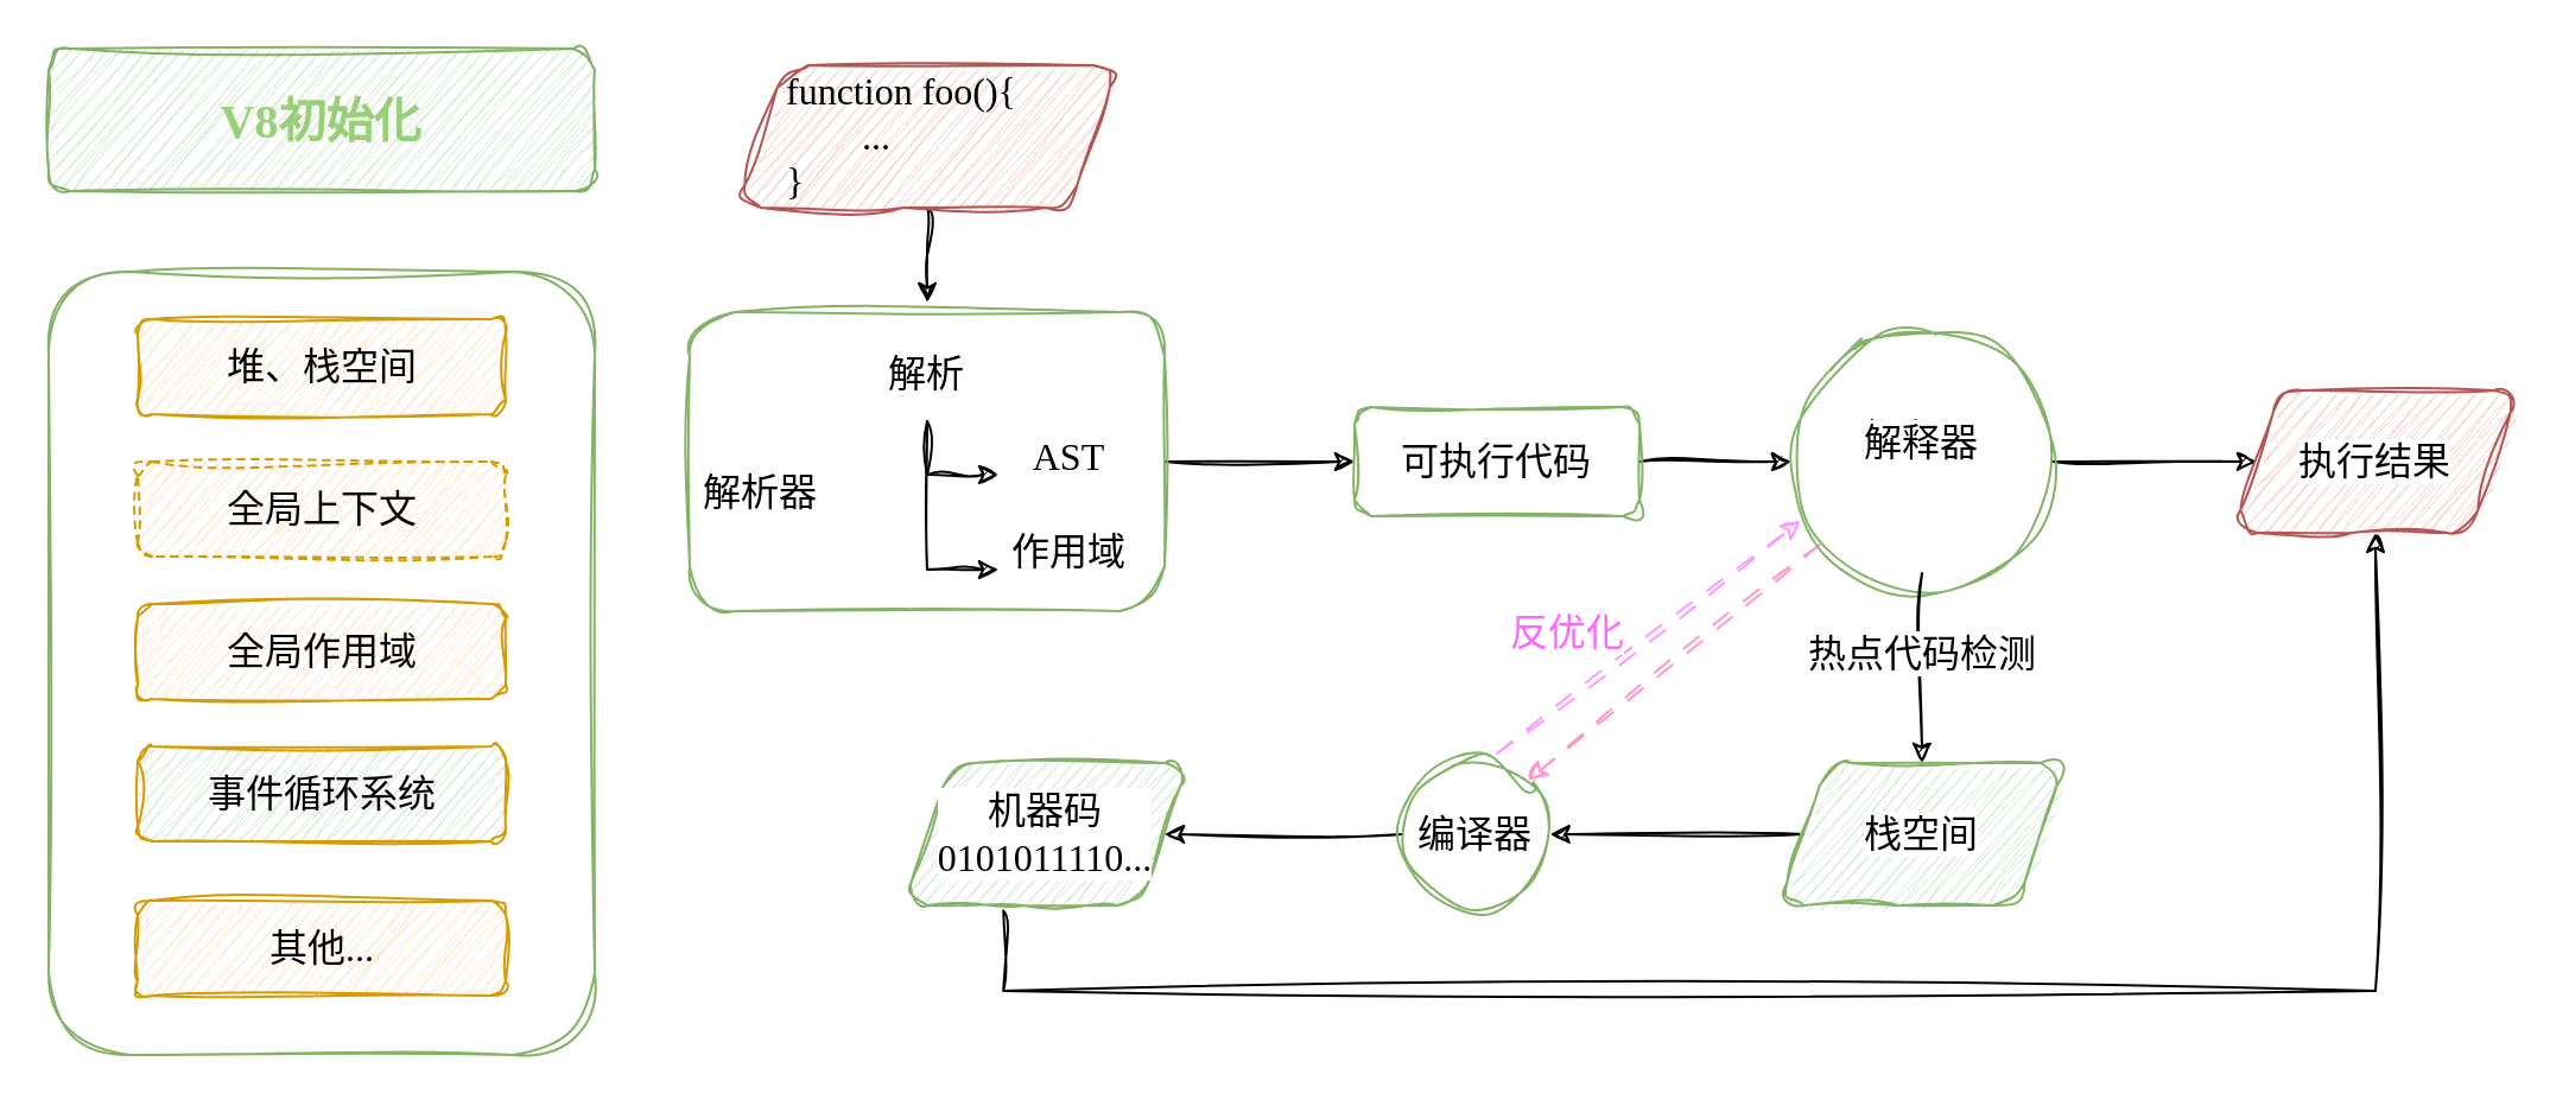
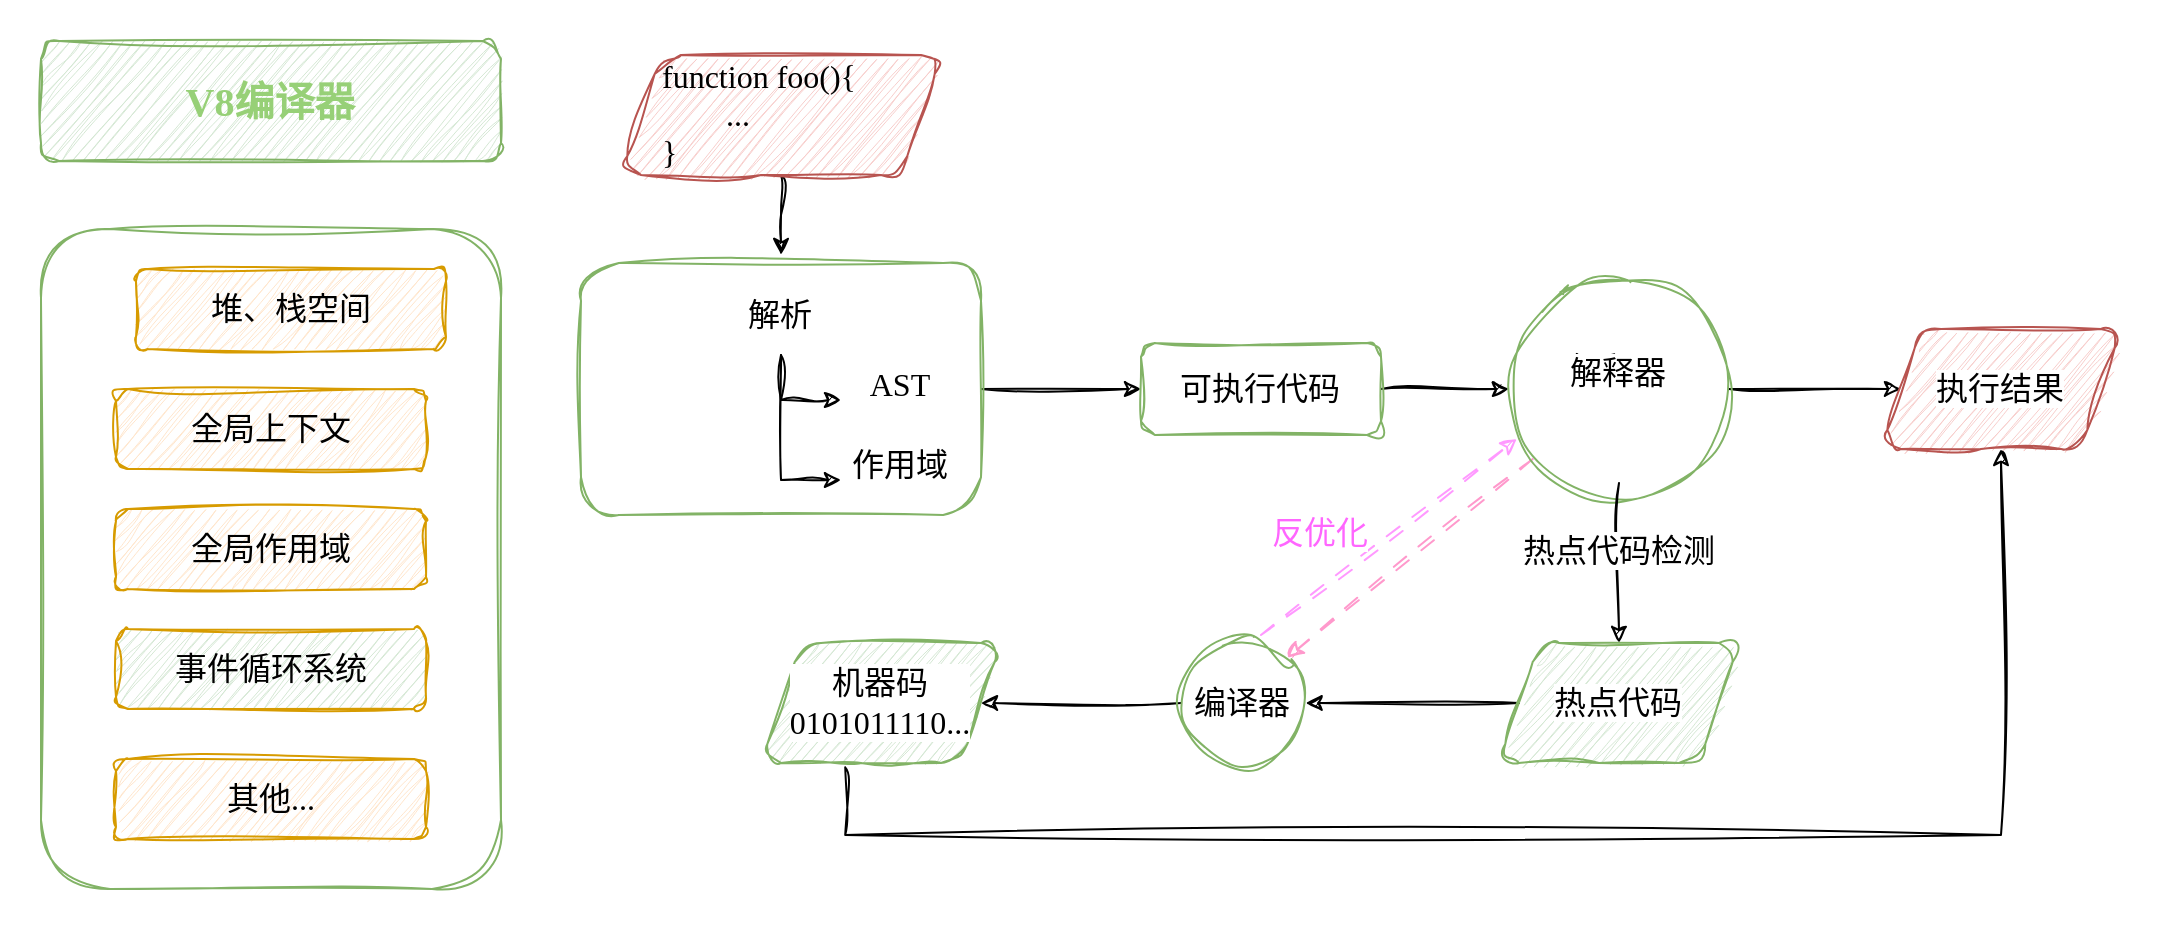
- <mxCell id="3" value="&lt;b style=&quot;font-size: 20px;&quot;&gt;V8初始化&lt;/b&gt;" style="rounded=1;whiteSpace=wrap;html=1;sketch=1;curveFitting=1;jiggle=2;fontSize=20;fontFamily=ZCOOL KuaiLe;fontSource=https%3A%2F%2Ffonts.googleapis.com%2Fcss%3Ffamily%3DZCOOL%2BKuaiLe;fillColor=#d5e8d4;strokeColor=#82b366;fontStyle=0;fontColor=#97D077;" vertex="1" parent="2"><mxGeometry width="230" height="60" as="geometry" /></mxCell>
+ <mxCell id="3" value="&lt;b style=&quot;font-size: 20px;&quot;&gt;V8编译器&lt;/b&gt;" style="rounded=1;whiteSpace=wrap;html=1;sketch=1;curveFitting=1;jiggle=2;fontSize=20;fontFamily=ZCOOL KuaiLe;fontSource=https%3A%2F%2Ffonts.googleapis.com%2Fcss%3Ffamily%3DZCOOL%2BKuaiLe;fillColor=#d5e8d4;strokeColor=#82b366;fontStyle=0;fontColor=#97D077;" vertex="1" parent="2"><mxGeometry width="230" height="60" as="geometry" /></mxCell>
- <mxCell id="5" value="堆、栈空间" style="rounded=1;whiteSpace=wrap;html=1;sketch=1;curveFitting=1;jiggle=2;fontSize=16;fontFamily=ZCOOL KuaiLe;fontSource=https%3A%2F%2Ffonts.googleapis.com%2Fcss%3Ffamily%3DZCOOL%2BKuaiLe;fillColor=#ffe6cc;strokeColor=#d79b00;fontStyle=0" vertex="1" parent="2"><mxGeometry x="37.5" y="114" width="155" height="40" as="geometry" /></mxCell>
+ <mxCell id="5" value="堆、栈空间" style="rounded=1;whiteSpace=wrap;html=1;sketch=1;curveFitting=1;jiggle=2;fontSize=16;fontFamily=ZCOOL KuaiLe;fontSource=https%3A%2F%2Ffonts.googleapis.com%2Fcss%3Ffamily%3DZCOOL%2BKuaiLe;fillColor=#ffe6cc;strokeColor=#d79b00;fontStyle=0" vertex="1" parent="2"><mxGeometry x="47.5" y="114" width="155" height="40" as="geometry" /></mxCell>
- <mxCell id="14" value="解析器" style="text;html=1;align=center;verticalAlign=middle;whiteSpace=wrap;rounded=0;fontFamily=ZCOOL KuaiLe;fontSource=https%3A%2F%2Ffonts.googleapis.com%2Fcss%3Ffamily%3DZCOOL%2BKuaiLe;fontSize=16;fontColor=default;fontStyle=0;labelBackgroundColor=default;" vertex="1" parent="2"><mxGeometry x="270" y="167" width="60" height="40" as="geometry" /></mxCell>
- <mxCell id="6" value="全局上下文" style="rounded=1;whiteSpace=wrap;html=1;sketch=1;curveFitting=1;jiggle=2;fontSize=16;fontFamily=ZCOOL KuaiLe;fontSource=https%3A%2F%2Ffonts.googleapis.com%2Fcss%3Ffamily%3DZCOOL%2BKuaiLe;fillColor=#ffe6cc;strokeColor=#d79b00;fontStyle=0;dashed=1;" vertex="1" parent="2"><mxGeometry x="37.5" y="174" width="155" height="40" as="geometry" /></mxCell>
+ <mxCell id="6" value="全局上下文" style="rounded=1;whiteSpace=wrap;html=1;sketch=1;curveFitting=1;jiggle=2;fontSize=16;fontFamily=ZCOOL KuaiLe;fontSource=https%3A%2F%2Ffonts.googleapis.com%2Fcss%3Ffamily%3DZCOOL%2BKuaiLe;fillColor=#ffe6cc;strokeColor=#d79b00;fontStyle=0" vertex="1" parent="2"><mxGeometry x="37.5" y="174" width="155" height="40" as="geometry" /></mxCell>
- <mxCell id="30" value="栈空间" style="shape=parallelogram;perimeter=parallelogramPerimeter;whiteSpace=wrap;html=1;fixedSize=1;rounded=1;sketch=1;jiggle=2;curveFitting=1;strokeColor=#82b366;align=center;verticalAlign=middle;fontFamily=ZCOOL KuaiLe;fontSource=https%3A%2F%2Ffonts.googleapis.com%2Fcss%3Ffamily%3DZCOOL%2BKuaiLe;fontSize=16;fontColor=default;fontStyle=0;labelBackgroundColor=default;fillColor=#d5e8d4;" vertex="1" parent="2"><mxGeometry x="729" y="301" width="120" height="60" as="geometry" /></mxCell>
+ <mxCell id="30" value="热点代码" style="shape=parallelogram;perimeter=parallelogramPerimeter;whiteSpace=wrap;html=1;fixedSize=1;rounded=1;sketch=1;jiggle=2;curveFitting=1;strokeColor=#82b366;align=center;verticalAlign=middle;fontFamily=ZCOOL KuaiLe;fontSource=https%3A%2F%2Ffonts.googleapis.com%2Fcss%3Ffamily%3DZCOOL%2BKuaiLe;fontSize=16;fontColor=default;fontStyle=0;labelBackgroundColor=default;fillColor=#d5e8d4;" vertex="1" parent="2"><mxGeometry x="729" y="301" width="120" height="60" as="geometry" /></mxCell>
